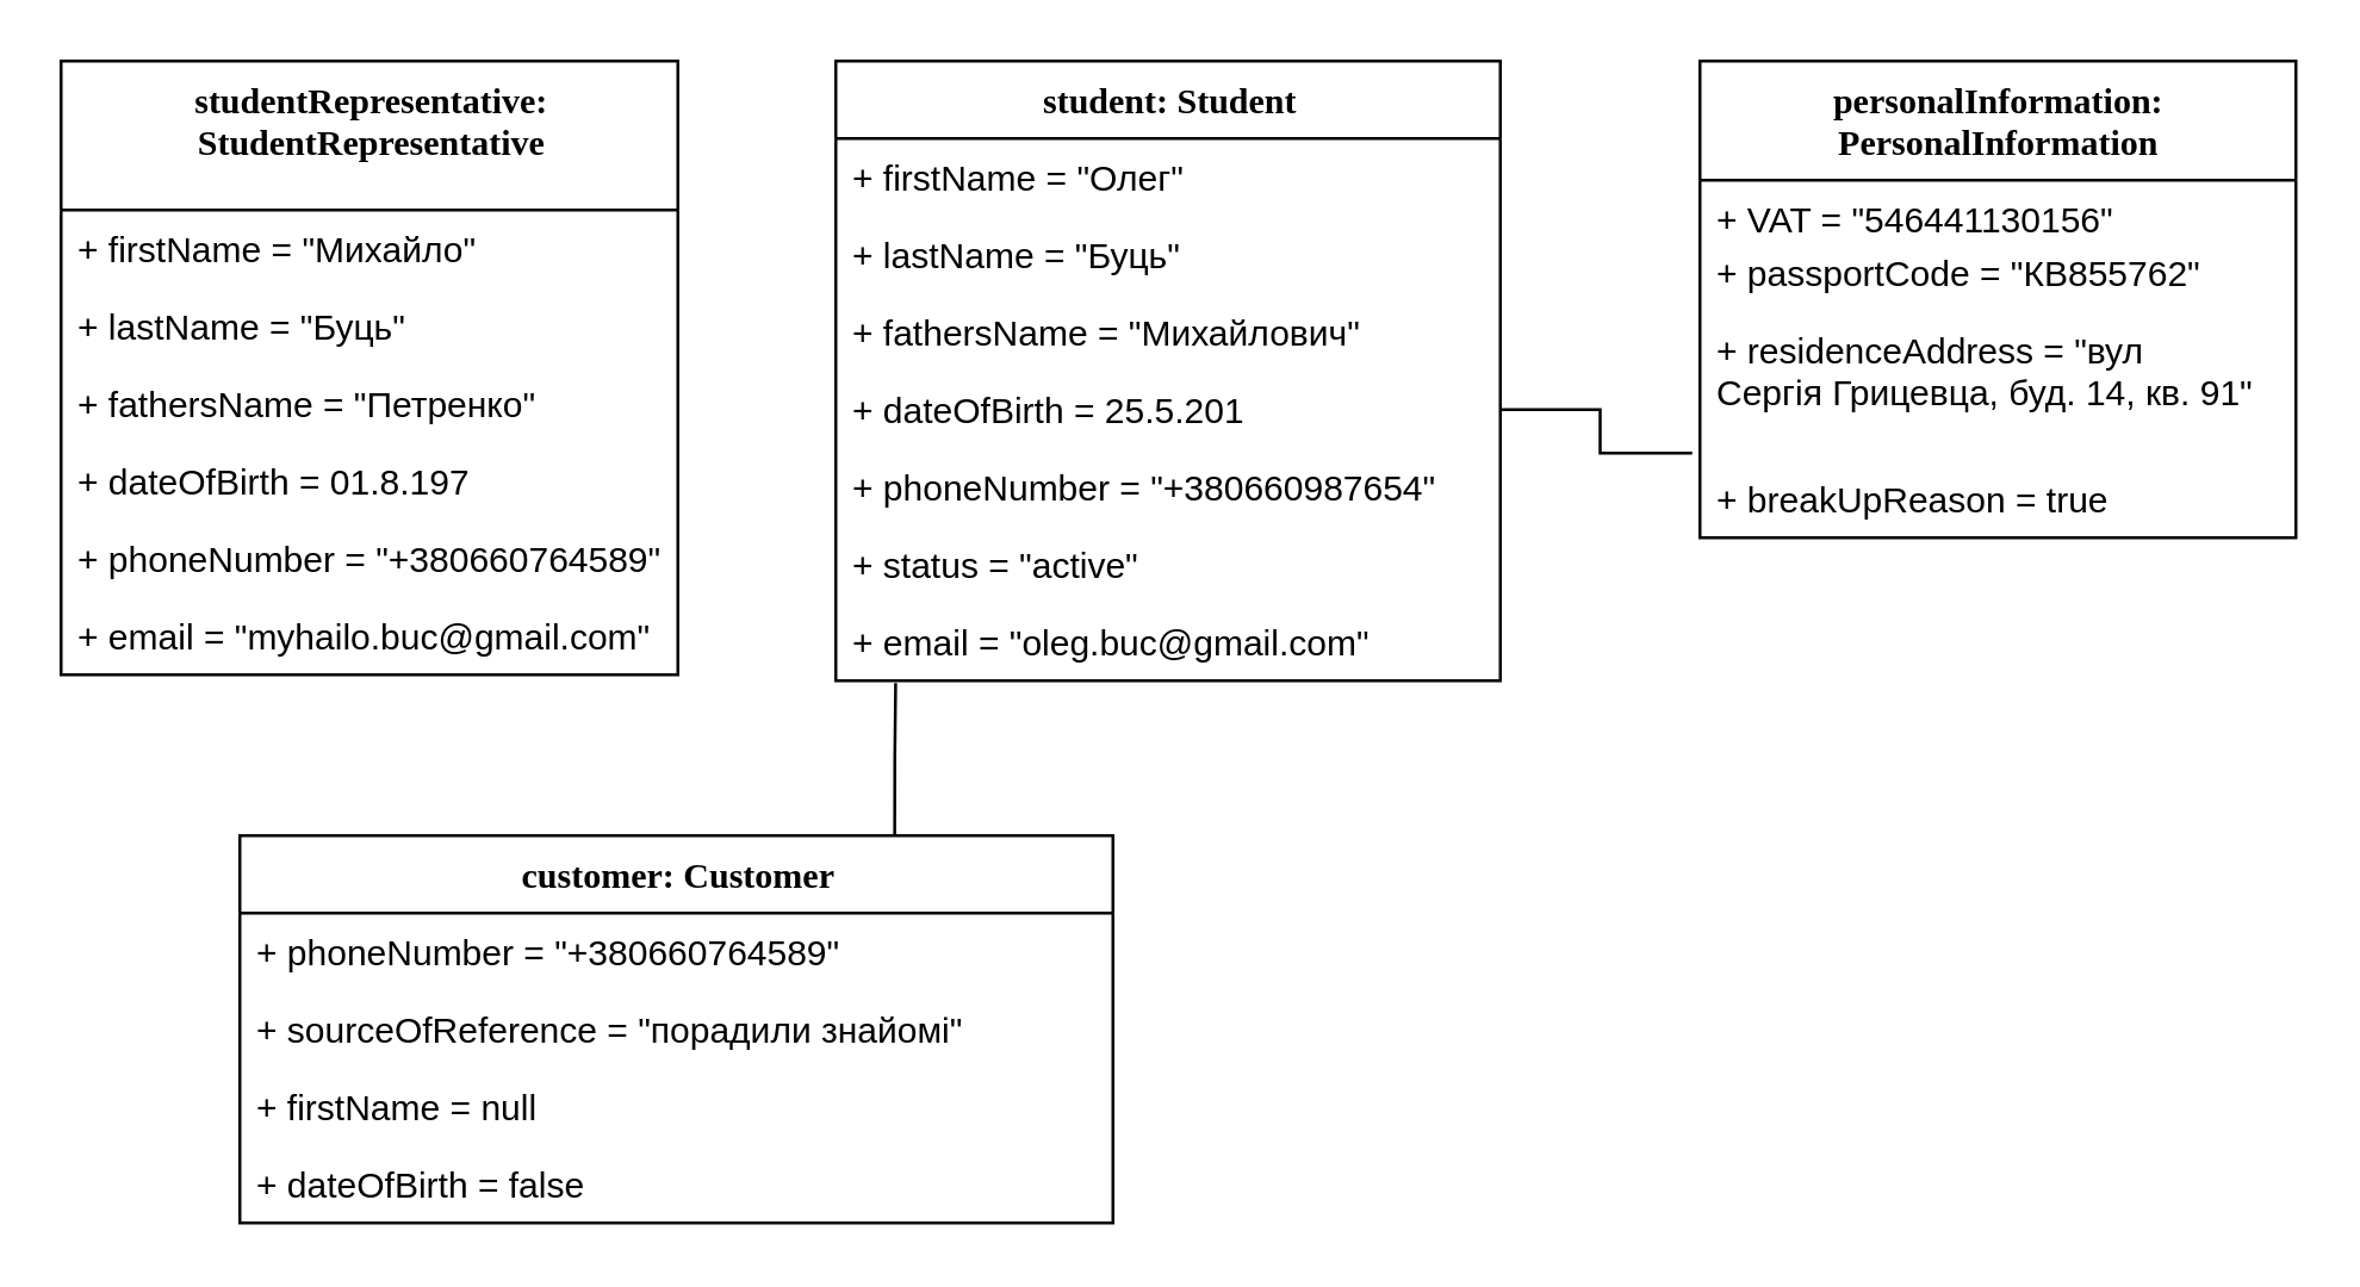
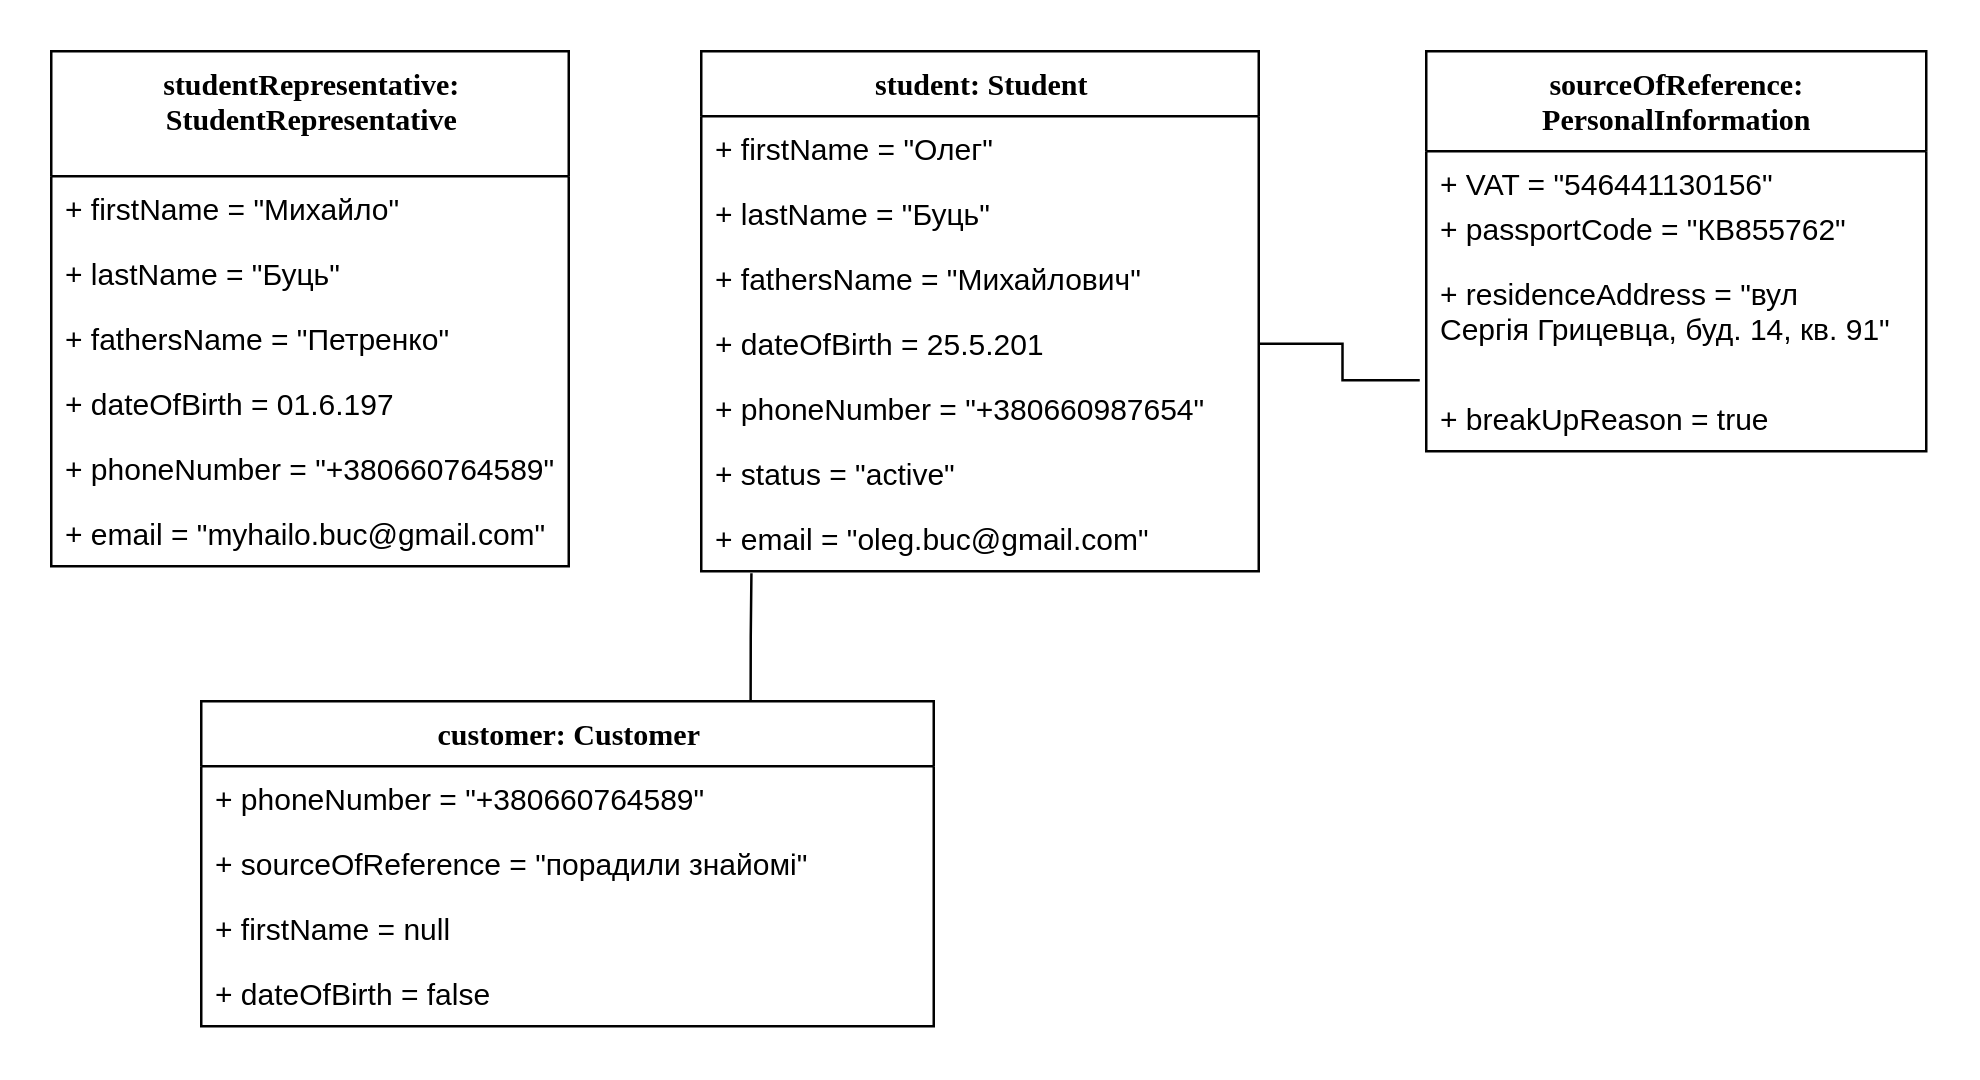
- <mxCell id="22" value="personalInformation: &lt;br&gt;PersonalInformation" style="swimlane;html=1;fontStyle=1;align=center;verticalAlign=top;childLayout=stackLayout;horizontal=1;startSize=40;horizontalStack=0;resizeParent=1;resizeLast=0;collapsible=1;marginBottom=0;swimlaneFillColor=#ffffff;rounded=0;shadow=0;comic=0;labelBackgroundColor=none;strokeWidth=1;fillColor=none;fontFamily=Verdana;fontSize=12" parent="1" vertex="1"><mxGeometry x="570" y="20" width="200" height="160" as="geometry" /></mxCell>
+ <mxCell id="22" value="sourceOfReference: &lt;br&gt;PersonalInformation" style="swimlane;html=1;fontStyle=1;align=center;verticalAlign=top;childLayout=stackLayout;horizontal=1;startSize=40;horizontalStack=0;resizeParent=1;resizeLast=0;collapsible=1;marginBottom=0;swimlaneFillColor=#ffffff;rounded=0;shadow=0;comic=0;labelBackgroundColor=none;strokeWidth=1;fillColor=none;fontFamily=Verdana;fontSize=12" parent="1" vertex="1"><mxGeometry x="570" y="20" width="200" height="160" as="geometry" /></mxCell>
- <mxCell id="12" value="+ dateOfBirth = 01.8.197" style="text;html=1;strokeColor=none;fillColor=none;align=left;verticalAlign=top;spacingLeft=4;spacingRight=4;whiteSpace=wrap;overflow=hidden;rotatable=0;points=[[0,0.5],[1,0.5]];portConstraint=eastwest;" parent="8" vertex="1"><mxGeometry y="128" width="207" height="26" as="geometry" /></mxCell>
+ <mxCell id="12" value="+ dateOfBirth = 01.6.197" style="text;html=1;strokeColor=none;fillColor=none;align=left;verticalAlign=top;spacingLeft=4;spacingRight=4;whiteSpace=wrap;overflow=hidden;rotatable=0;points=[[0,0.5],[1,0.5]];portConstraint=eastwest;" parent="8" vertex="1"><mxGeometry y="128" width="207" height="26" as="geometry" /></mxCell>
